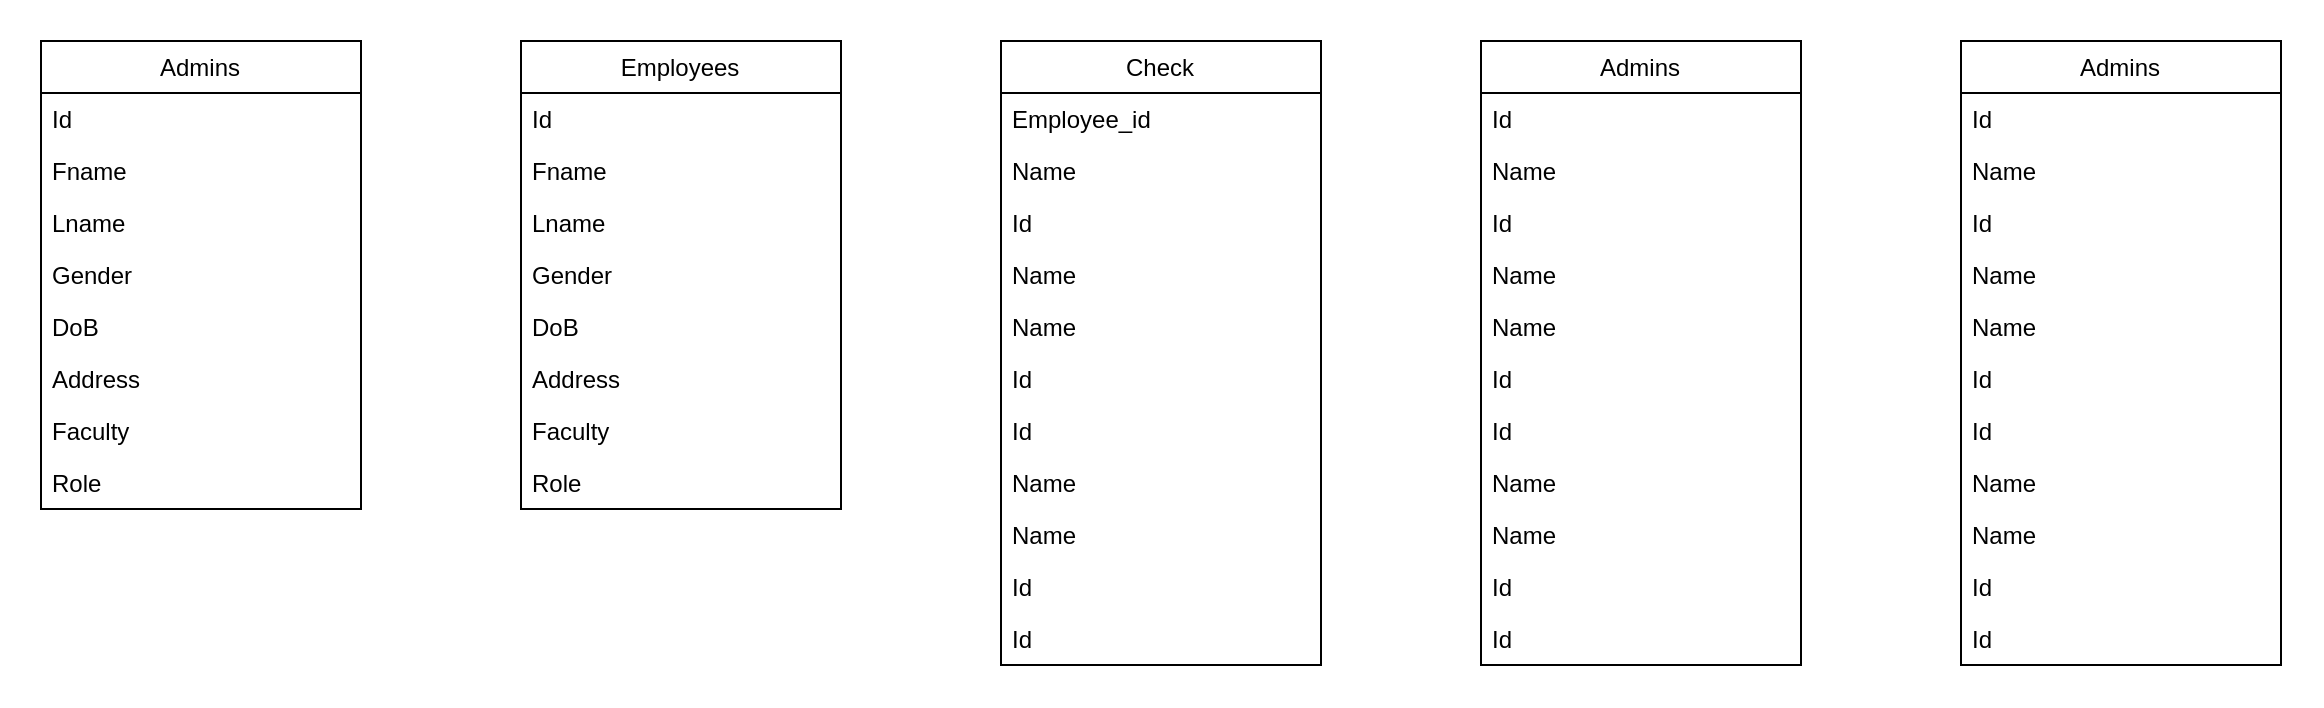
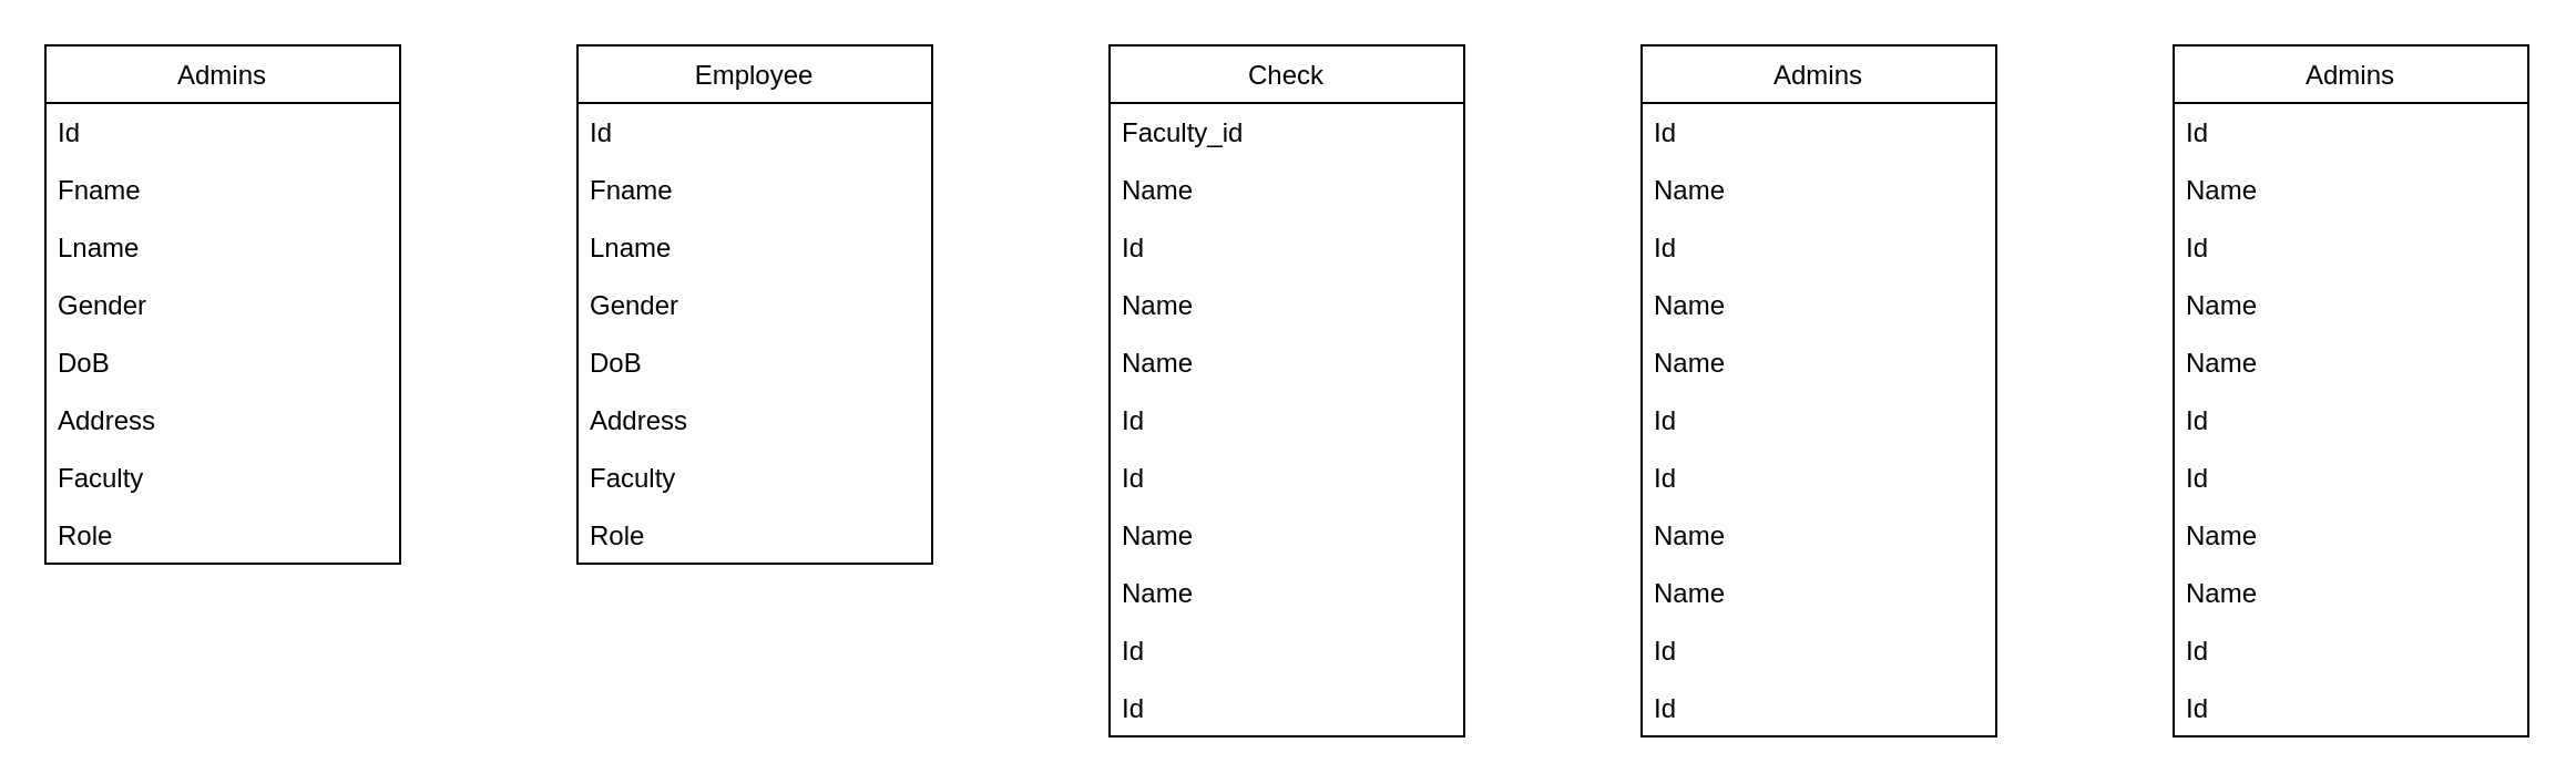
- <mxCell id="47" value="Employees" style="swimlane;fontStyle=0;childLayout=stackLayout;horizontal=1;startSize=26;fillColor=none;horizontalStack=0;resizeParent=1;resizeParentMax=0;resizeLast=0;collapsible=1;marginBottom=0;" vertex="1" parent="1"><mxGeometry x="260" y="20" width="160" height="234" as="geometry" /></mxCell>
+ <mxCell id="47" value="Employee" style="swimlane;fontStyle=0;childLayout=stackLayout;horizontal=1;startSize=26;fillColor=none;horizontalStack=0;resizeParent=1;resizeParentMax=0;resizeLast=0;collapsible=1;marginBottom=0;" vertex="1" parent="1"><mxGeometry x="260" y="20" width="160" height="234" as="geometry" /></mxCell>
- <mxCell id="12" value="Employee_id" style="text;strokeColor=none;fillColor=none;align=left;verticalAlign=top;spacingLeft=4;spacingRight=4;overflow=hidden;rotatable=0;points=[[0,0.5],[1,0.5]];portConstraint=eastwest;" vertex="1" parent="11"><mxGeometry y="26" width="160" height="26" as="geometry" /></mxCell>
+ <mxCell id="12" value="Faculty_id" style="text;strokeColor=none;fillColor=none;align=left;verticalAlign=top;spacingLeft=4;spacingRight=4;overflow=hidden;rotatable=0;points=[[0,0.5],[1,0.5]];portConstraint=eastwest;" vertex="1" parent="11"><mxGeometry y="26" width="160" height="26" as="geometry" /></mxCell>
